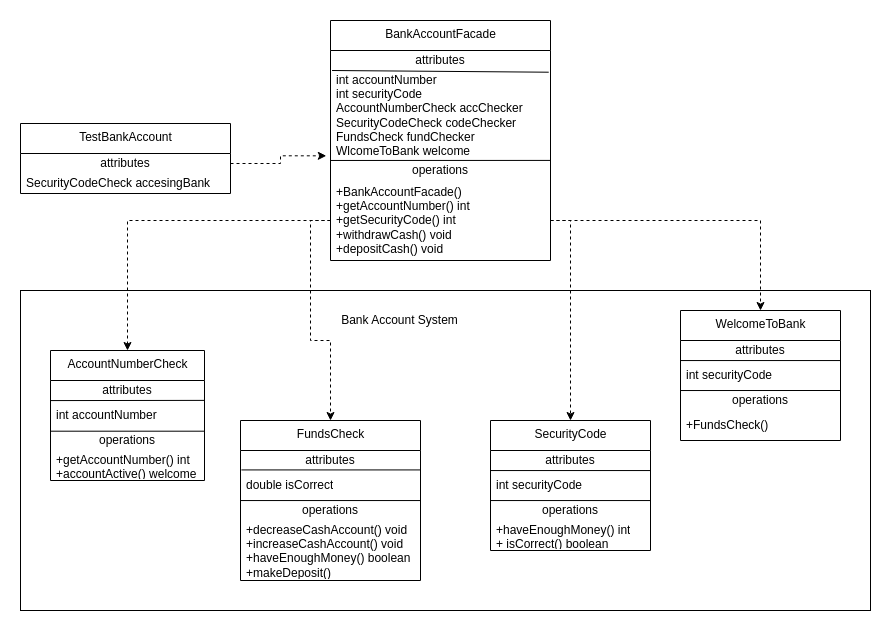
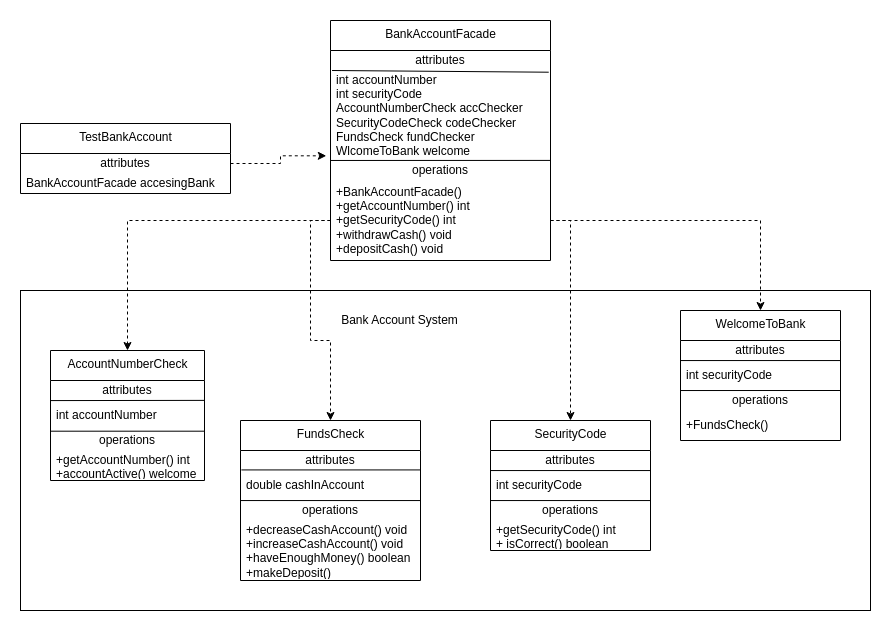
- <mxCell id="15" value="SecurityCodeCheck accesingBank" style="text;html=1;strokeColor=none;fillColor=none;align=left;verticalAlign=middle;spacingLeft=4;spacingRight=4;overflow=hidden;rotatable=0;points=[[0,0.5],[1,0.5]];portConstraint=eastwest;" parent="13" vertex="1"><mxGeometry y="50" width="210" height="20" as="geometry" /></mxCell>
+ <mxCell id="15" value="BankAccountFacade accesingBank" style="text;html=1;strokeColor=none;fillColor=none;align=left;verticalAlign=middle;spacingLeft=4;spacingRight=4;overflow=hidden;rotatable=0;points=[[0,0.5],[1,0.5]];portConstraint=eastwest;" parent="13" vertex="1"><mxGeometry y="50" width="210" height="20" as="geometry" /></mxCell>
- <mxCell id="27" value="double isCorrect" style="text;html=1;fillColor=none;align=left;verticalAlign=middle;spacingLeft=4;spacingRight=4;overflow=hidden;rotatable=0;points=[[0,0.5],[1,0.5]];portConstraint=eastwest;" parent="24" vertex="1"><mxGeometry y="50" width="180" height="30" as="geometry" /></mxCell>
+ <mxCell id="27" value="double cashInAccount" style="text;html=1;fillColor=none;align=left;verticalAlign=middle;spacingLeft=4;spacingRight=4;overflow=hidden;rotatable=0;points=[[0,0.5],[1,0.5]];portConstraint=eastwest;" parent="24" vertex="1"><mxGeometry y="50" width="180" height="30" as="geometry" /></mxCell>
- <mxCell id="35" value="+haveEnoughMoney() int&lt;br&gt;+ isCorrect() boolean" style="text;html=1;strokeColor=none;fillColor=none;align=left;verticalAlign=middle;spacingLeft=4;spacingRight=4;overflow=hidden;rotatable=0;points=[[0,0.5],[1,0.5]];portConstraint=eastwest;" parent="31" vertex="1"><mxGeometry y="100" width="160" height="30" as="geometry" /></mxCell>
+ <mxCell id="35" value="+getSecurityCode() int&lt;br&gt;+ isCorrect() boolean" style="text;html=1;strokeColor=none;fillColor=none;align=left;verticalAlign=middle;spacingLeft=4;spacingRight=4;overflow=hidden;rotatable=0;points=[[0,0.5],[1,0.5]];portConstraint=eastwest;" parent="31" vertex="1"><mxGeometry y="100" width="160" height="30" as="geometry" /></mxCell>
